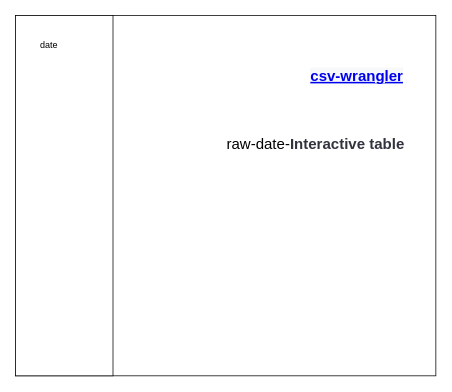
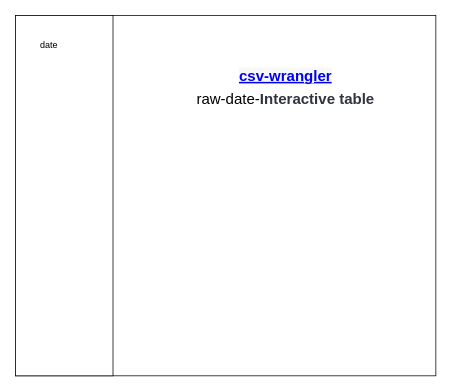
- <mxCell id="3" value="&lt;a href=&quot;https://github.com/streamlit/example-app-csv-wrangler&quot; style=&quot;box-sizing: border-box ; background-color: rgb(246 , 248 , 250) ; transition: 80ms cubic-bezier(0.33 , 1 , 0.68 , 1) 0s , 0s ease 0s , 0s ease 0s , 0s ease 0s ; font-family: , &amp;#34;system-ui&amp;#34; , &amp;#34;segoe ui&amp;#34; , &amp;#34;helvetica&amp;#34; , &amp;#34;arial&amp;#34; , sans-serif , &amp;#34;apple color emoji&amp;#34; , &amp;#34;segoe ui emoji&amp;#34; ; font-size: 20px ; font-weight: 600&quot;&gt;csv-wrangler&lt;/a&gt;" style="text;html=1;strokeColor=none;fillColor=none;align=center;verticalAlign=middle;whiteSpace=wrap;rounded=0;" parent="1" vertex="1"><mxGeometry x="375" y="90" width="200" height="20" as="geometry" /></mxCell>
+ <mxCell id="3" value="&lt;a href=&quot;https://github.com/streamlit/example-app-csv-wrangler&quot; style=&quot;box-sizing: border-box ; background-color: rgb(246 , 248 , 250) ; transition: 80ms cubic-bezier(0.33 , 1 , 0.68 , 1) 0s , 0s ease 0s , 0s ease 0s , 0s ease 0s ; font-family: , &amp;#34;system-ui&amp;#34; , &amp;#34;segoe ui&amp;#34; , &amp;#34;helvetica&amp;#34; , &amp;#34;arial&amp;#34; , sans-serif , &amp;#34;apple color emoji&amp;#34; , &amp;#34;segoe ui emoji&amp;#34; ; font-size: 20px ; font-weight: 600&quot;&gt;csv-wrangler&lt;/a&gt;" style="text;html=1;strokeColor=none;fillColor=none;align=center;verticalAlign=middle;whiteSpace=wrap;rounded=0;" parent="1" vertex="1"><mxGeometry x="280" y="90" width="200" height="20" as="geometry" /></mxCell>
- <mxCell id="6" value="&lt;font style=&quot;font-size: 20px&quot;&gt;raw-date-&lt;span style=&quot;color: rgb(49 , 51 , 63) ; font-family: &amp;#34;source sans pro&amp;#34; , sans-serif ; font-weight: 700 ; background-color: rgb(255 , 255 , 255)&quot;&gt;Interactive table&lt;/span&gt;&lt;/font&gt;" style="text;html=1;strokeColor=none;fillColor=none;align=center;verticalAlign=middle;whiteSpace=wrap;rounded=0;" parent="1" vertex="1"><mxGeometry x="300" y="180" width="240" height="20" as="geometry" /></mxCell>
+ <mxCell id="6" value="&lt;font style=&quot;font-size: 20px&quot;&gt;raw-date-&lt;span style=&quot;color: rgb(49 , 51 , 63) ; font-family: &amp;#34;source sans pro&amp;#34; , sans-serif ; font-weight: 700 ; background-color: rgb(255 , 255 , 255)&quot;&gt;Interactive table&lt;/span&gt;&lt;/font&gt;" style="text;html=1;strokeColor=none;fillColor=none;align=center;verticalAlign=middle;whiteSpace=wrap;rounded=0;" parent="1" vertex="1"><mxGeometry x="260" y="120" width="240" height="20" as="geometry" /></mxCell>
